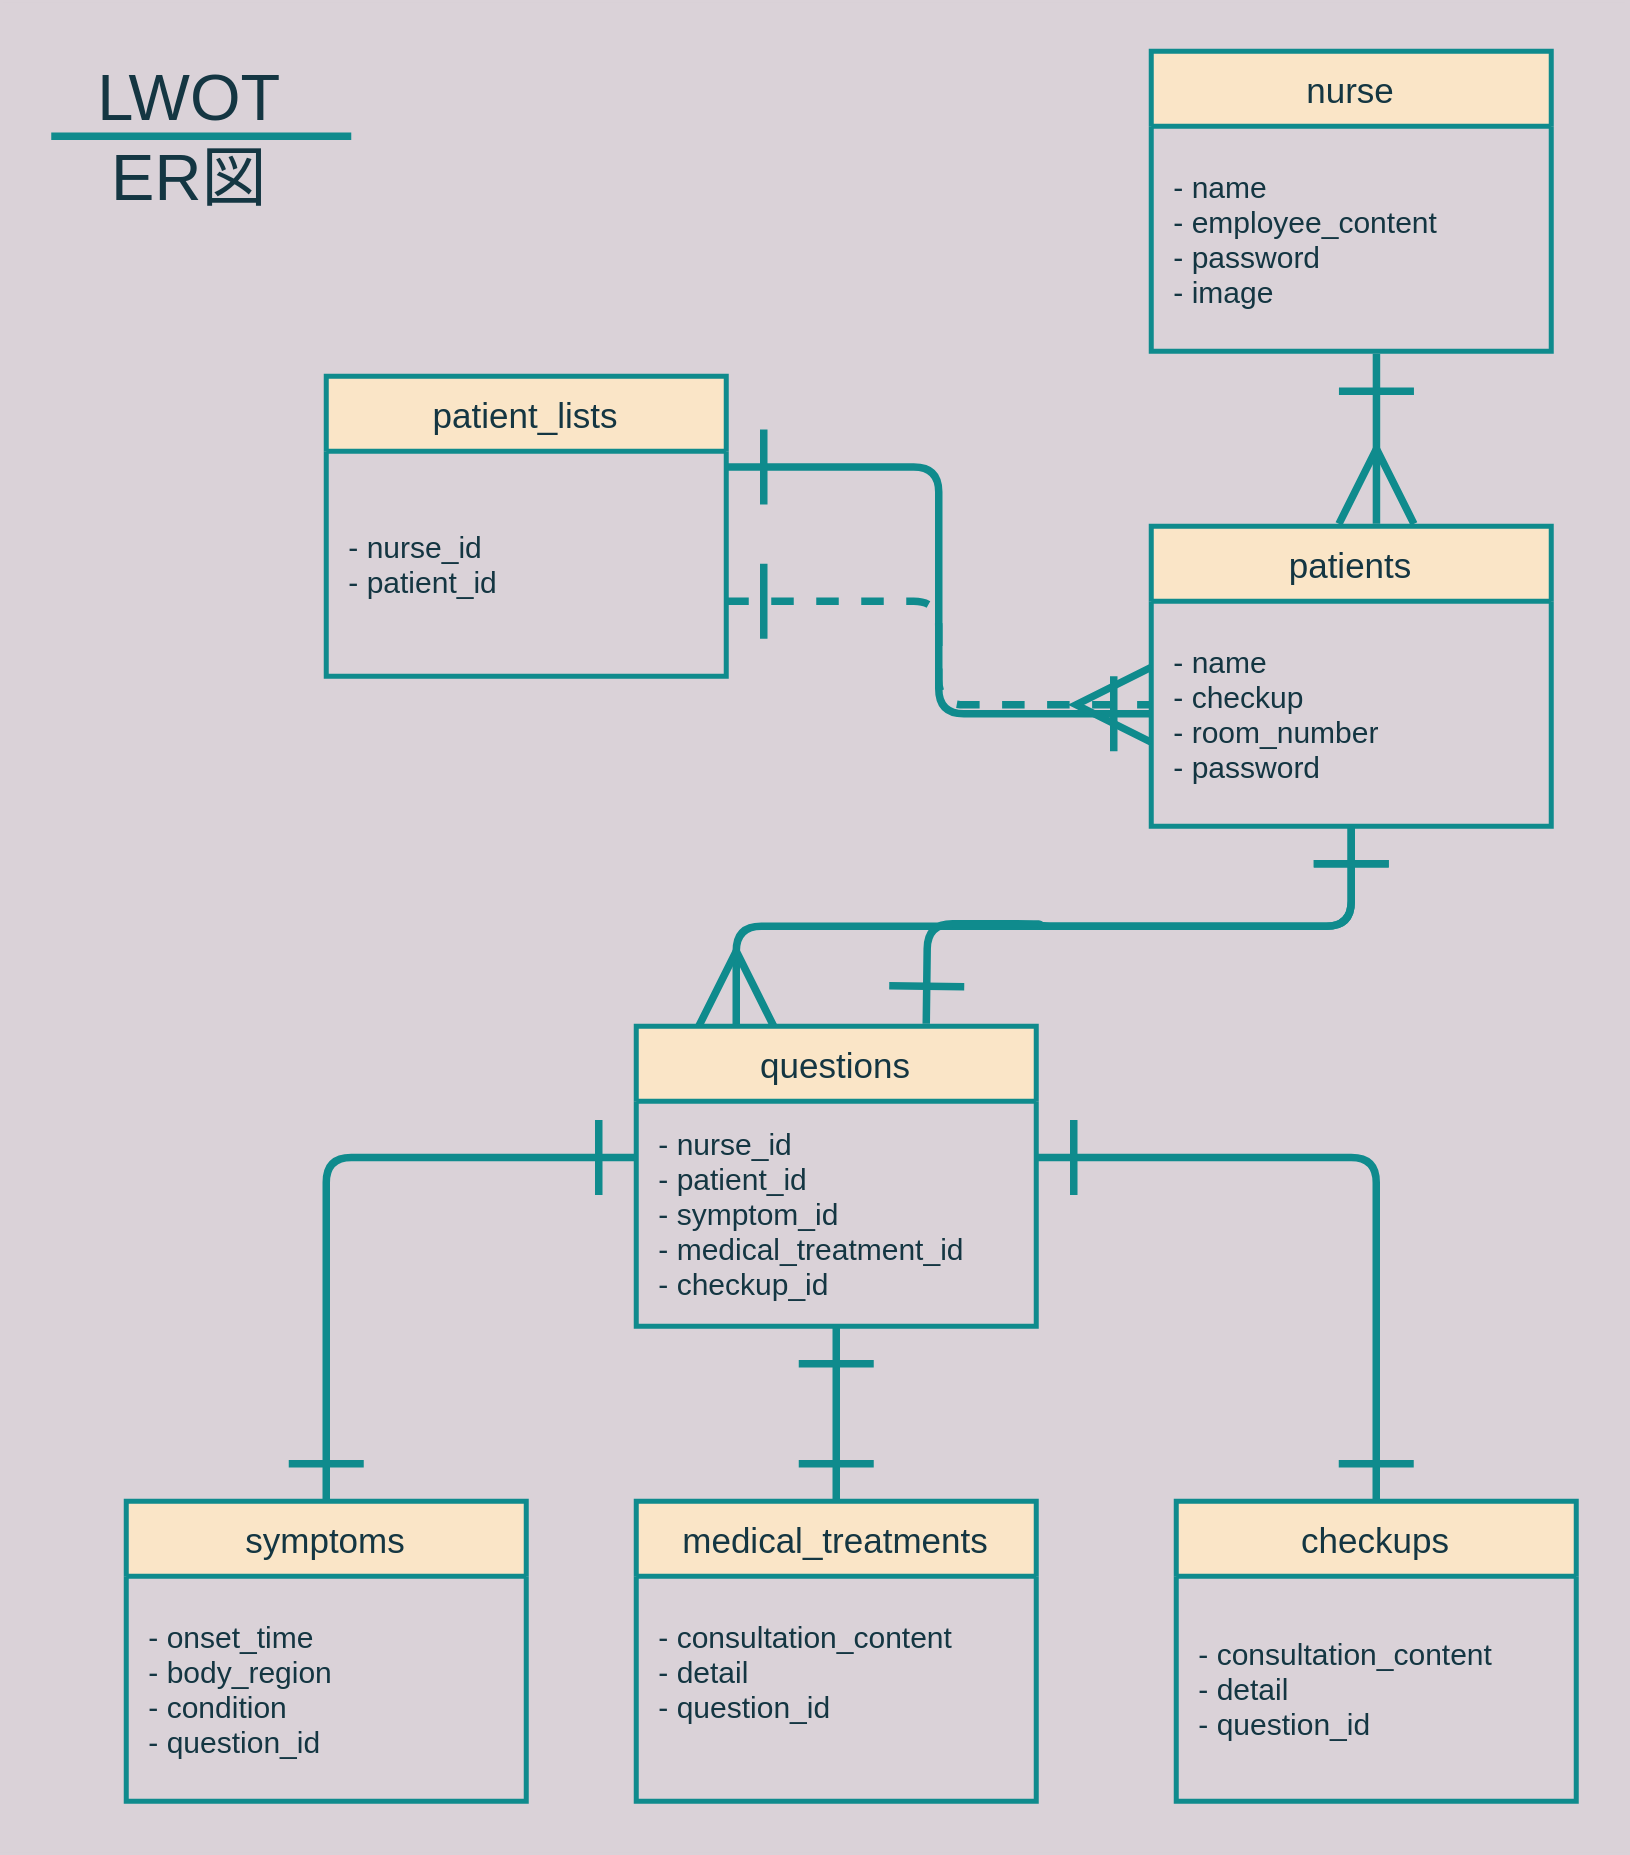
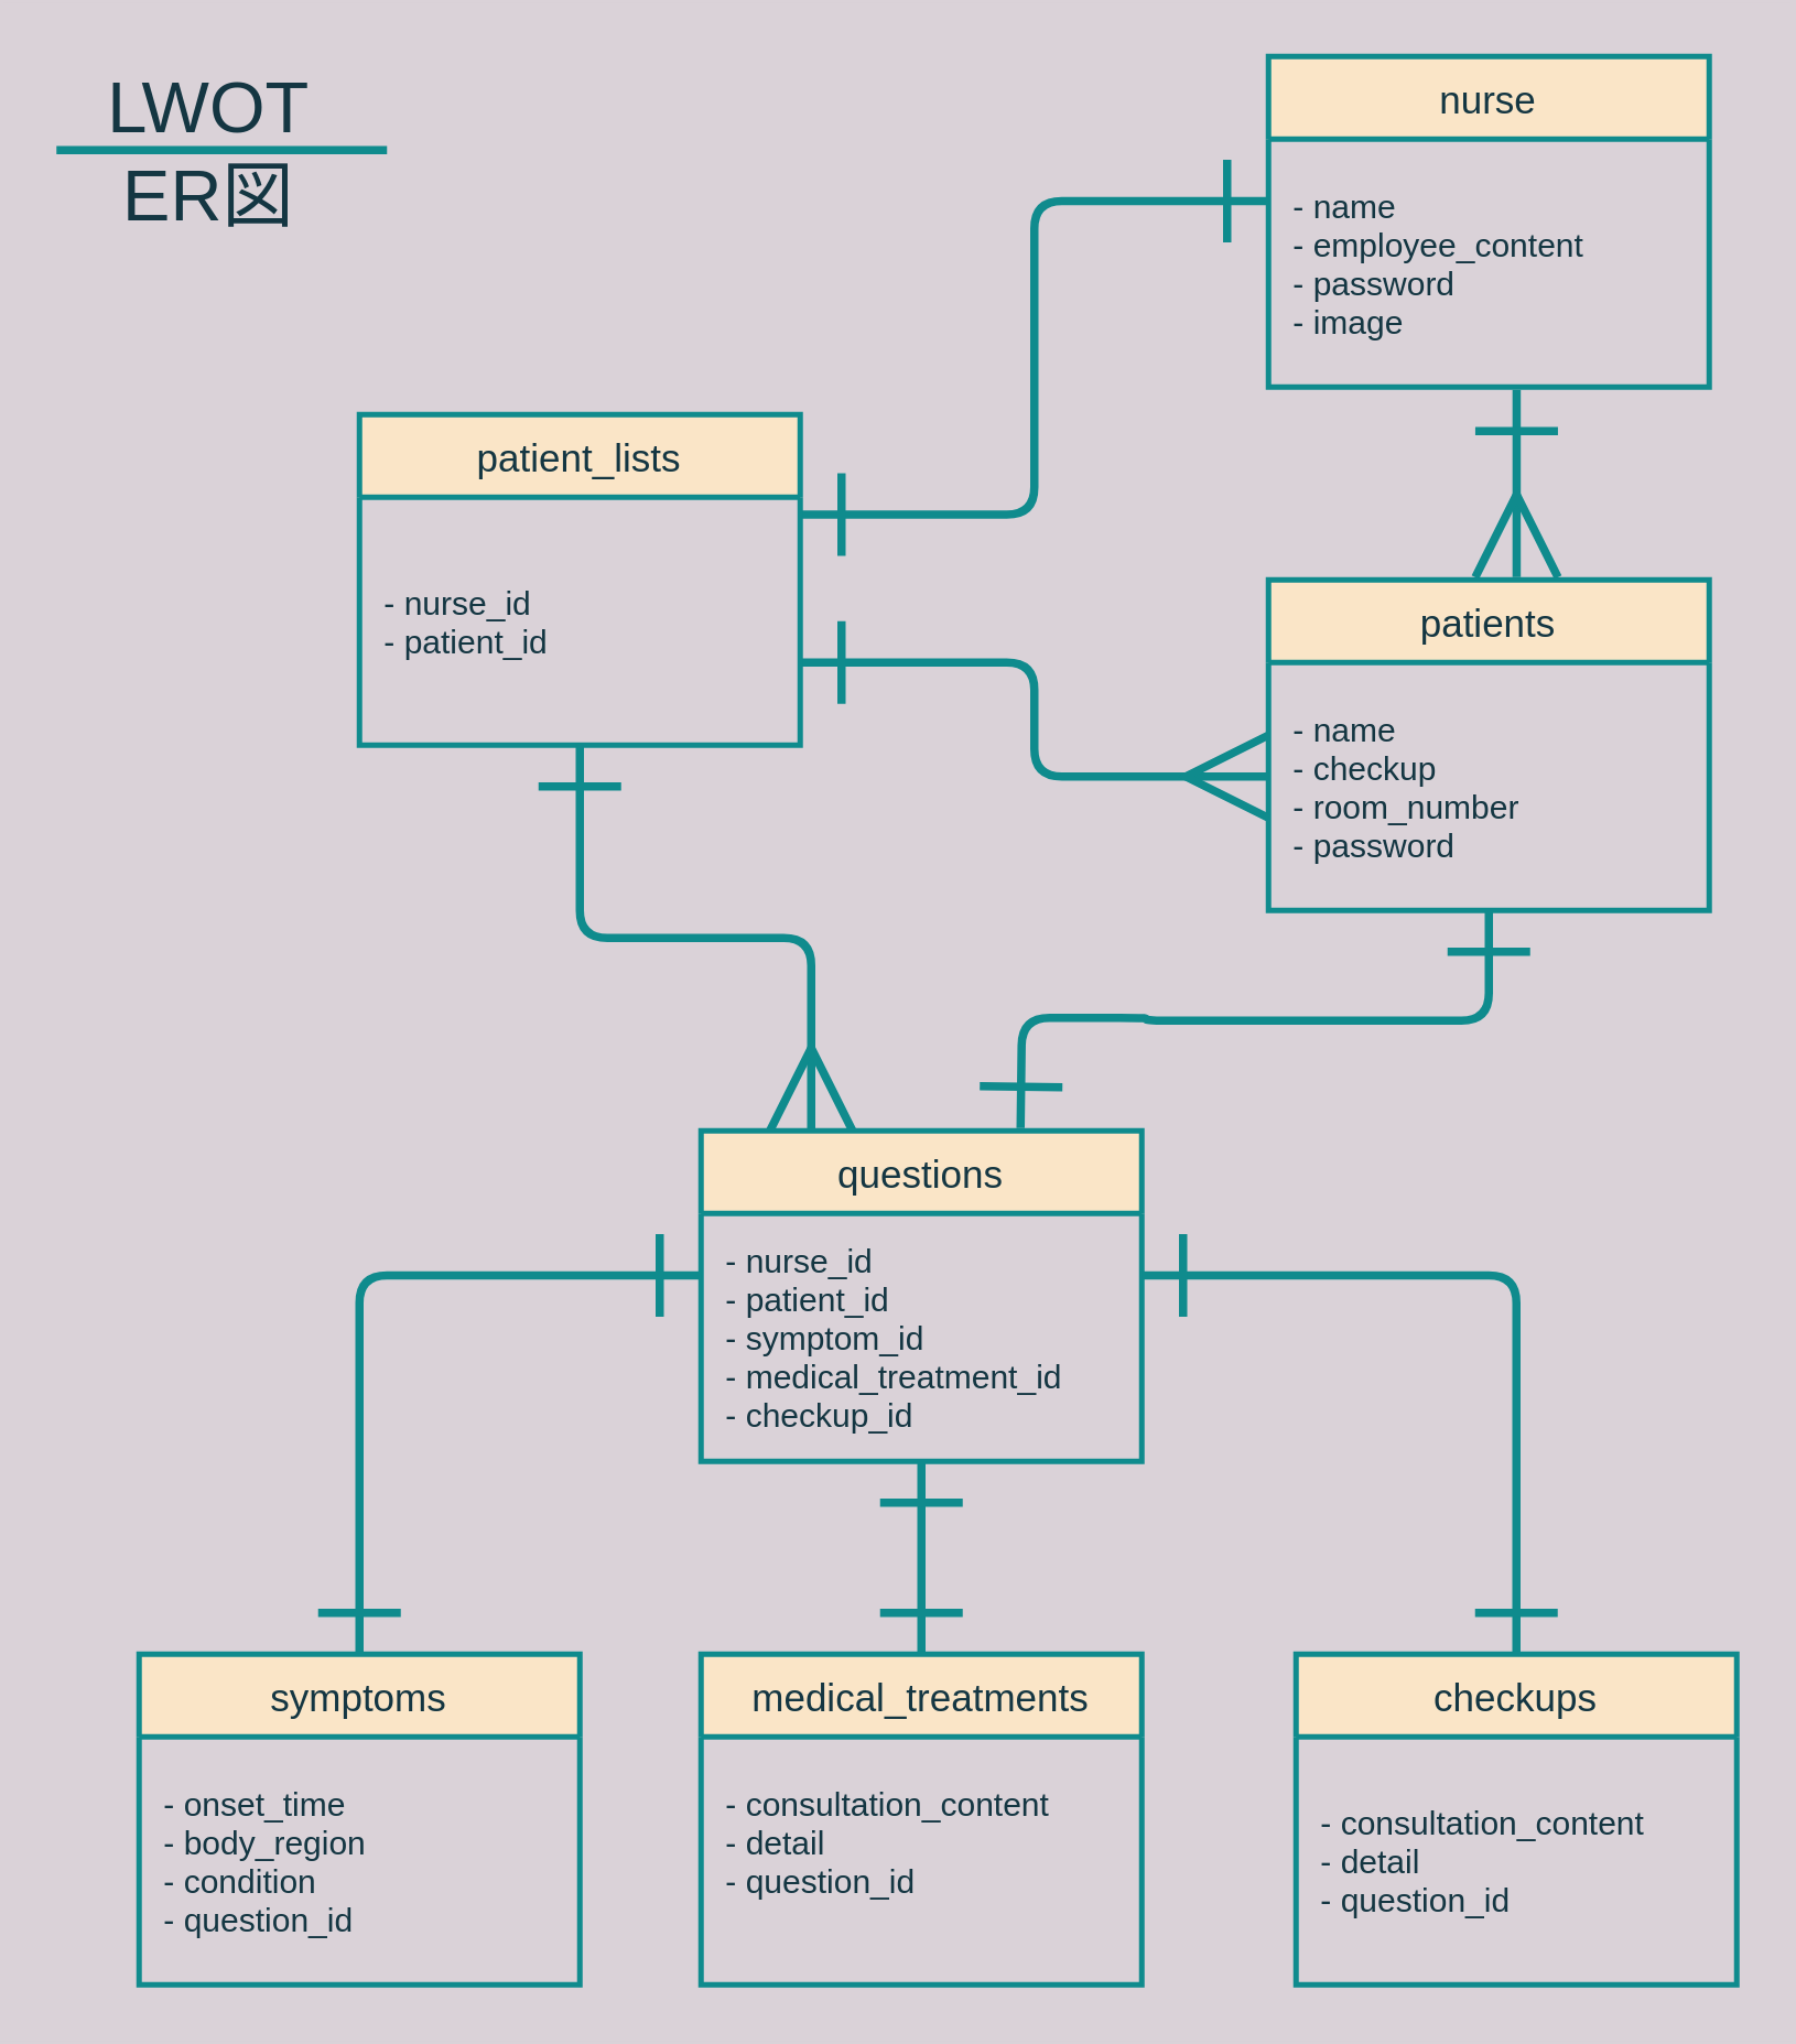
- <mxCell id="7" style="edgeStyle=orthogonalEdgeStyle;curved=0;rounded=1;sketch=0;orthogonalLoop=1;jettySize=auto;html=1;exitX=1;exitY=0.75;exitDx=0;exitDy=0;entryX=0;entryY=0.46;entryDx=0;entryDy=0;startArrow=ERone;startFill=0;startSize=26;endArrow=ERmany;endFill=0;endSize=26;strokeColor=#0F8B8D;strokeWidth=3;fillColor=#FAE5C7;fontColor=#143642;entryPerimeter=0;dashed=1;" parent="1" source="8" target="3" edge="1"><mxGeometry relative="1" as="geometry" /></mxCell>
+ <mxCell id="7" style="edgeStyle=orthogonalEdgeStyle;curved=0;rounded=1;sketch=0;orthogonalLoop=1;jettySize=auto;html=1;exitX=1;exitY=0.75;exitDx=0;exitDy=0;entryX=0;entryY=0.46;entryDx=0;entryDy=0;startArrow=ERone;startFill=0;startSize=26;endArrow=ERmany;endFill=0;endSize=26;strokeColor=#0F8B8D;strokeWidth=3;fillColor=#FAE5C7;fontColor=#143642;entryPerimeter=0;" parent="1" source="8" target="3" edge="1"><mxGeometry relative="1" as="geometry" /></mxCell>
- <mxCell id="6" style="edgeStyle=orthogonalEdgeStyle;curved=0;rounded=1;sketch=0;orthogonalLoop=1;jettySize=auto;html=1;startArrow=ERone;startFill=0;startSize=26;endArrow=ERone;endFill=0;endSize=26;strokeColor=#0F8B8D;strokeWidth=3;fillColor=#FAE5C7;fontColor=#143642;exitX=1;exitY=0.07;exitDx=0;exitDy=0;exitPerimeter=0;" parent="1" source="9" target="3" edge="1"><mxGeometry relative="1" as="geometry"><mxPoint x="293" y="186" as="sourcePoint" /></mxGeometry></mxCell>
+ <mxCell id="6" style="edgeStyle=orthogonalEdgeStyle;curved=0;rounded=1;sketch=0;orthogonalLoop=1;jettySize=auto;html=1;entryX=0;entryY=0.25;entryDx=0;entryDy=0;startArrow=ERone;startFill=0;startSize=26;endArrow=ERone;endFill=0;endSize=26;strokeColor=#0F8B8D;strokeWidth=3;fillColor=#FAE5C7;fontColor=#143642;exitX=1;exitY=0.07;exitDx=0;exitDy=0;exitPerimeter=0;" parent="1" source="9" target="5" edge="1"><mxGeometry relative="1" as="geometry"><mxPoint x="293" y="186" as="sourcePoint" /></mxGeometry></mxCell>
- <mxCell id="10" style="edgeStyle=orthogonalEdgeStyle;curved=0;rounded=1;sketch=0;orthogonalLoop=1;jettySize=auto;html=1;exitX=0.25;exitY=0;exitDx=0;exitDy=0;startArrow=ERmany;startFill=0;startSize=26;endArrow=ERone;endFill=0;endSize=26;strokeColor=#0F8B8D;strokeWidth=3;fillColor=#FAE5C7;fontColor=#143642;" parent="1" source="11" target="3" edge="1"><mxGeometry relative="1" as="geometry" /></mxCell>
+ <mxCell id="10" style="edgeStyle=orthogonalEdgeStyle;curved=0;rounded=1;sketch=0;orthogonalLoop=1;jettySize=auto;html=1;exitX=0.25;exitY=0;exitDx=0;exitDy=0;entryX=0.5;entryY=1;entryDx=0;entryDy=0;startArrow=ERmany;startFill=0;startSize=26;endArrow=ERone;endFill=0;endSize=26;strokeColor=#0F8B8D;strokeWidth=3;fillColor=#FAE5C7;fontColor=#143642;" parent="1" source="11" target="9" edge="1"><mxGeometry relative="1" as="geometry" /></mxCell>
